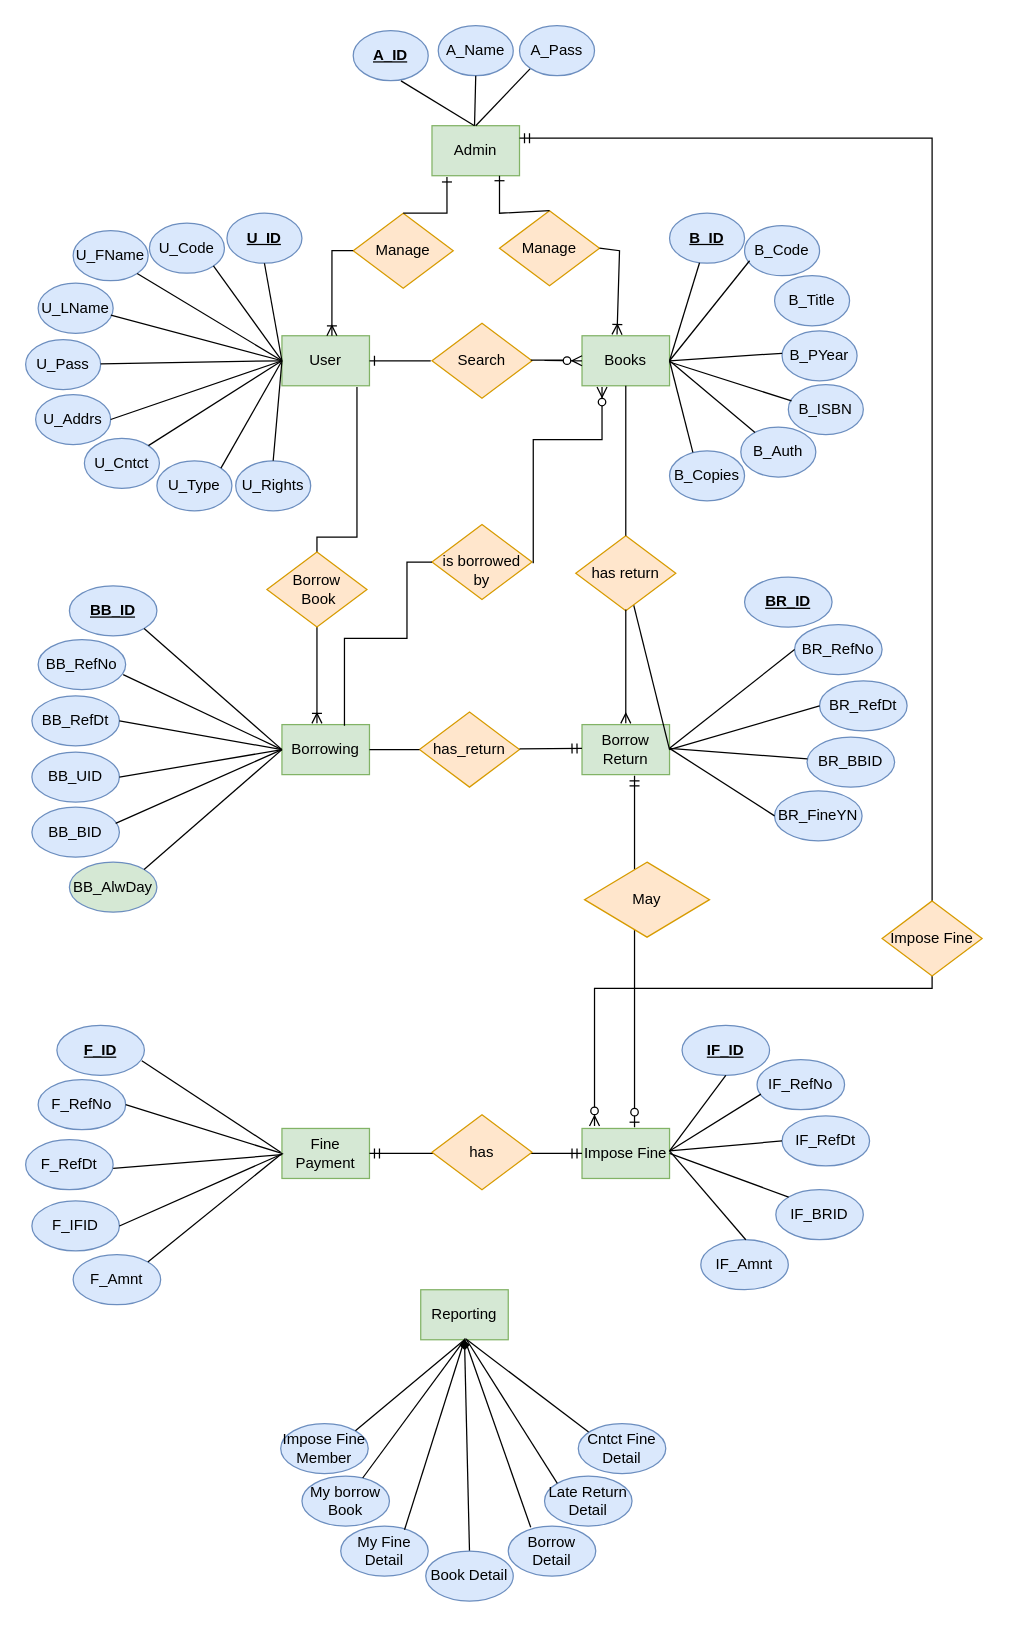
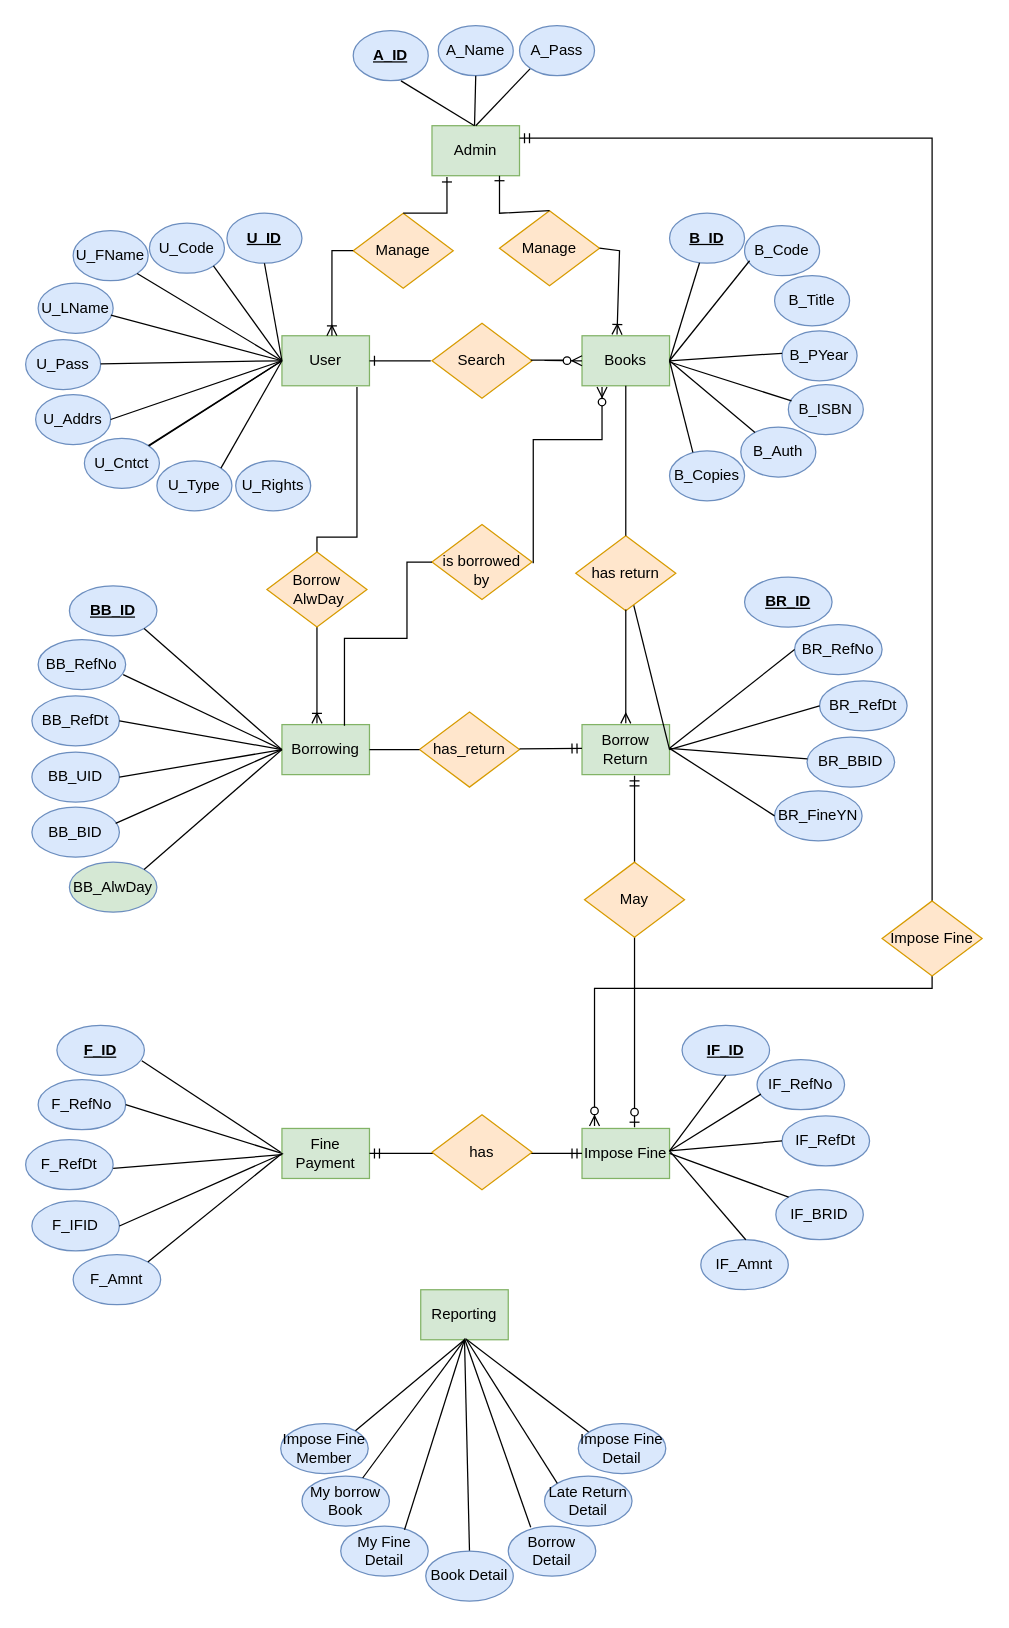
- <mxCell id="18" value="" style="endArrow=none;html=1;rounded=0;entryX=0.5;entryY=0;entryDx=0;entryDy=0;exitX=0;exitY=0.5;exitDx=0;exitDy=0;" parent="1" source="2" target="10" edge="1"><mxGeometry width="50" height="50" relative="1" as="geometry"><mxPoint x="205" y="333" as="sourcePoint" /><mxPoint x="125" y="483" as="targetPoint" /></mxGeometry></mxCell>
+ <mxCell id="18" value="" style="endArrow=none;html=1;rounded=0;exitX=0;exitY=0.5;exitDx=0;exitDy=0;" parent="1" source="2" target="7" edge="1"><mxGeometry width="50" height="50" relative="1" as="geometry"><mxPoint x="205" y="333" as="sourcePoint" /><mxPoint x="125" y="483" as="targetPoint" /></mxGeometry></mxCell>
- <mxCell id="114" value="Borrow&lt;br&gt;&amp;nbsp;Book" style="rhombus;whiteSpace=wrap;html=1;fillColor=#ffe6cc;strokeColor=#d79b00;" parent="1" vertex="1"><mxGeometry x="213" y="441" width="80" height="60" as="geometry" /></mxCell>
+ <mxCell id="114" value="Borrow&lt;br&gt;&amp;nbsp;AlwDay" style="rhombus;whiteSpace=wrap;html=1;fillColor=#ffe6cc;strokeColor=#d79b00;" parent="1" vertex="1"><mxGeometry x="213" y="441" width="80" height="60" as="geometry" /></mxCell>
- <mxCell id="108" value="May" style="rhombus;whiteSpace=wrap;html=1;fillColor=#ffe6cc;strokeColor=#d79b00;" parent="1" vertex="1"><mxGeometry x="467" y="689" width="100" height="60" as="geometry" /></mxCell>
+ <mxCell id="108" value="May" style="rhombus;whiteSpace=wrap;html=1;fillColor=#ffe6cc;strokeColor=#d79b00;" parent="1" vertex="1"><mxGeometry x="467" y="689" width="80" height="60" as="geometry" /></mxCell>
- <mxCell id="116" value="" style="endArrow=diamond;html=1;rounded=0;exitX=0.5;exitY=0;exitDx=0;exitDy=0;entryX=0.5;entryY=1;entryDx=0;entryDy=0;" parent="1" source="118" target="115" edge="1"><mxGeometry width="50" height="50" relative="1" as="geometry"><mxPoint x="403" y="1169" as="sourcePoint" /><mxPoint x="377" y="1091" as="targetPoint" /></mxGeometry></mxCell>
+ <mxCell id="116" value="" style="endArrow=none;html=1;rounded=0;exitX=0.5;exitY=0;exitDx=0;exitDy=0;entryX=0.5;entryY=1;entryDx=0;entryDy=0;" parent="1" source="118" target="115" edge="1"><mxGeometry width="50" height="50" relative="1" as="geometry"><mxPoint x="403" y="1169" as="sourcePoint" /><mxPoint x="377" y="1091" as="targetPoint" /></mxGeometry></mxCell>
- <mxCell id="121" value="Cntct Fine Detail" style="ellipse;whiteSpace=wrap;html=1;fillColor=#dae8fc;strokeColor=#6c8ebf;" parent="1" vertex="1"><mxGeometry x="462" y="1138" width="70" height="40" as="geometry" /></mxCell>
+ <mxCell id="121" value="Impose Fine Detail" style="ellipse;whiteSpace=wrap;html=1;fillColor=#dae8fc;strokeColor=#6c8ebf;" parent="1" vertex="1"><mxGeometry x="462" y="1138" width="70" height="40" as="geometry" /></mxCell>
